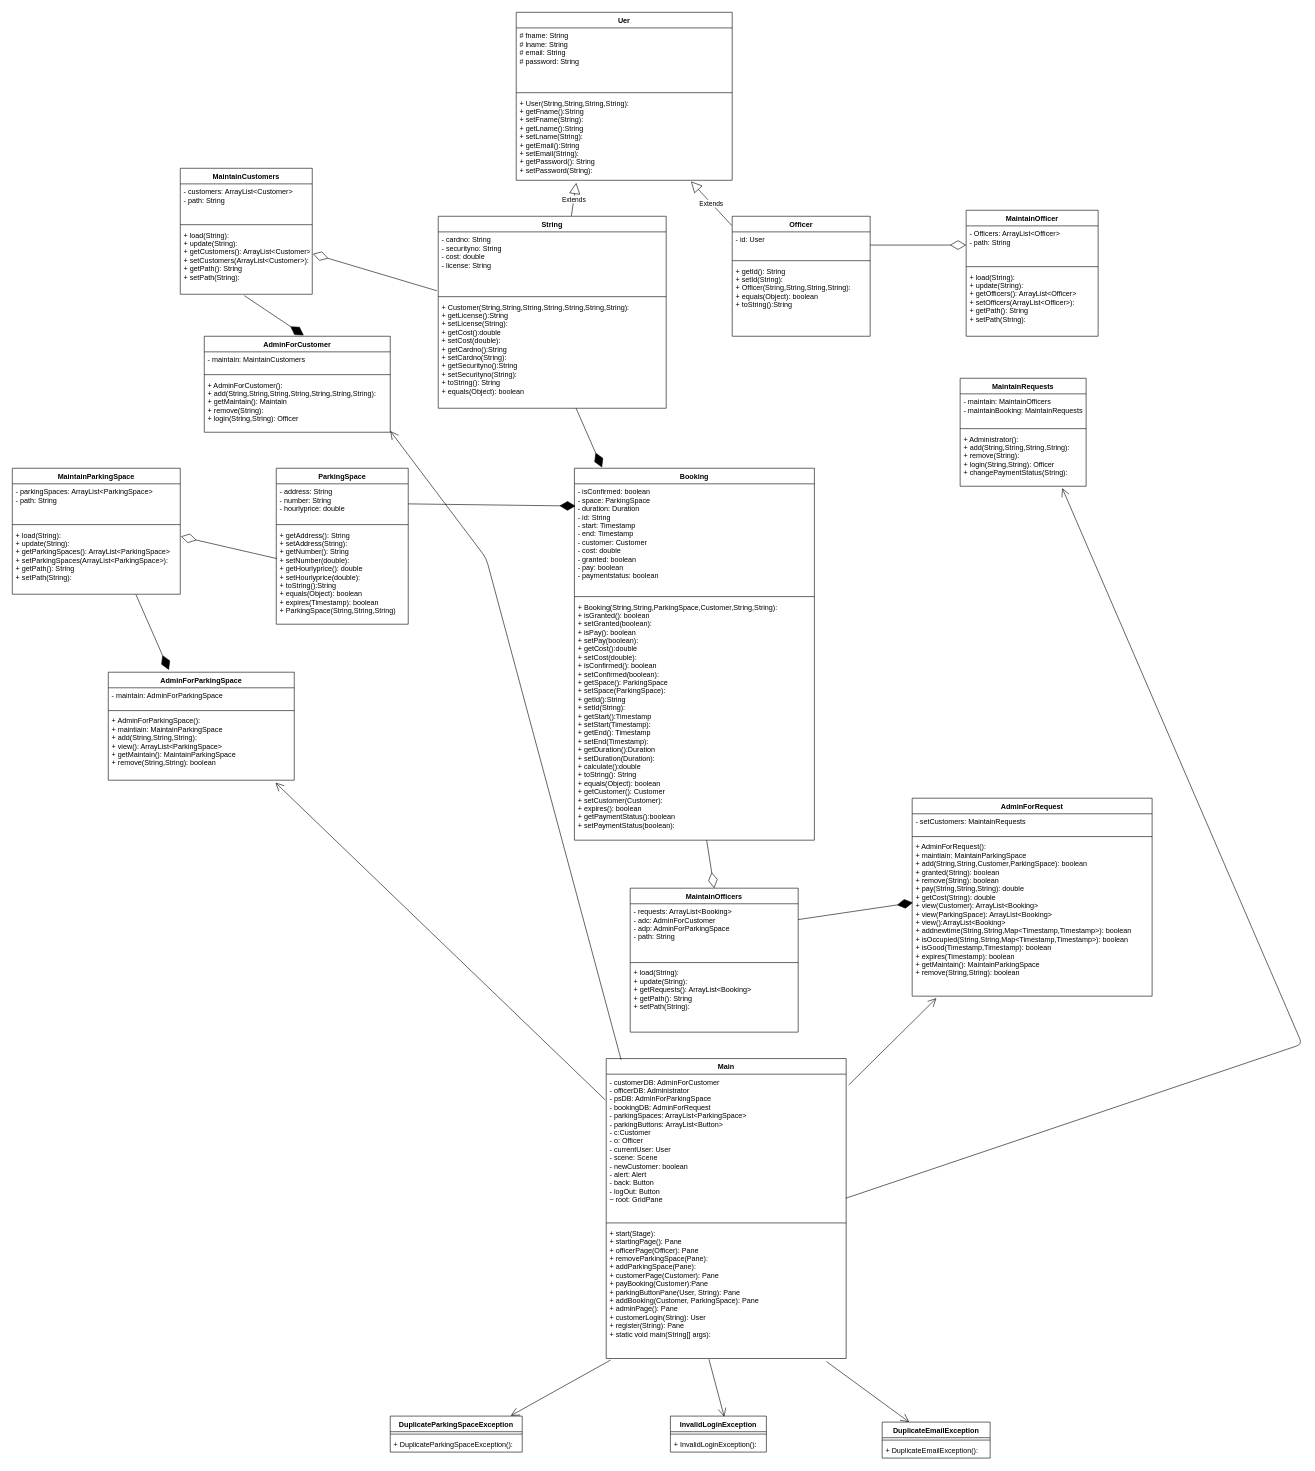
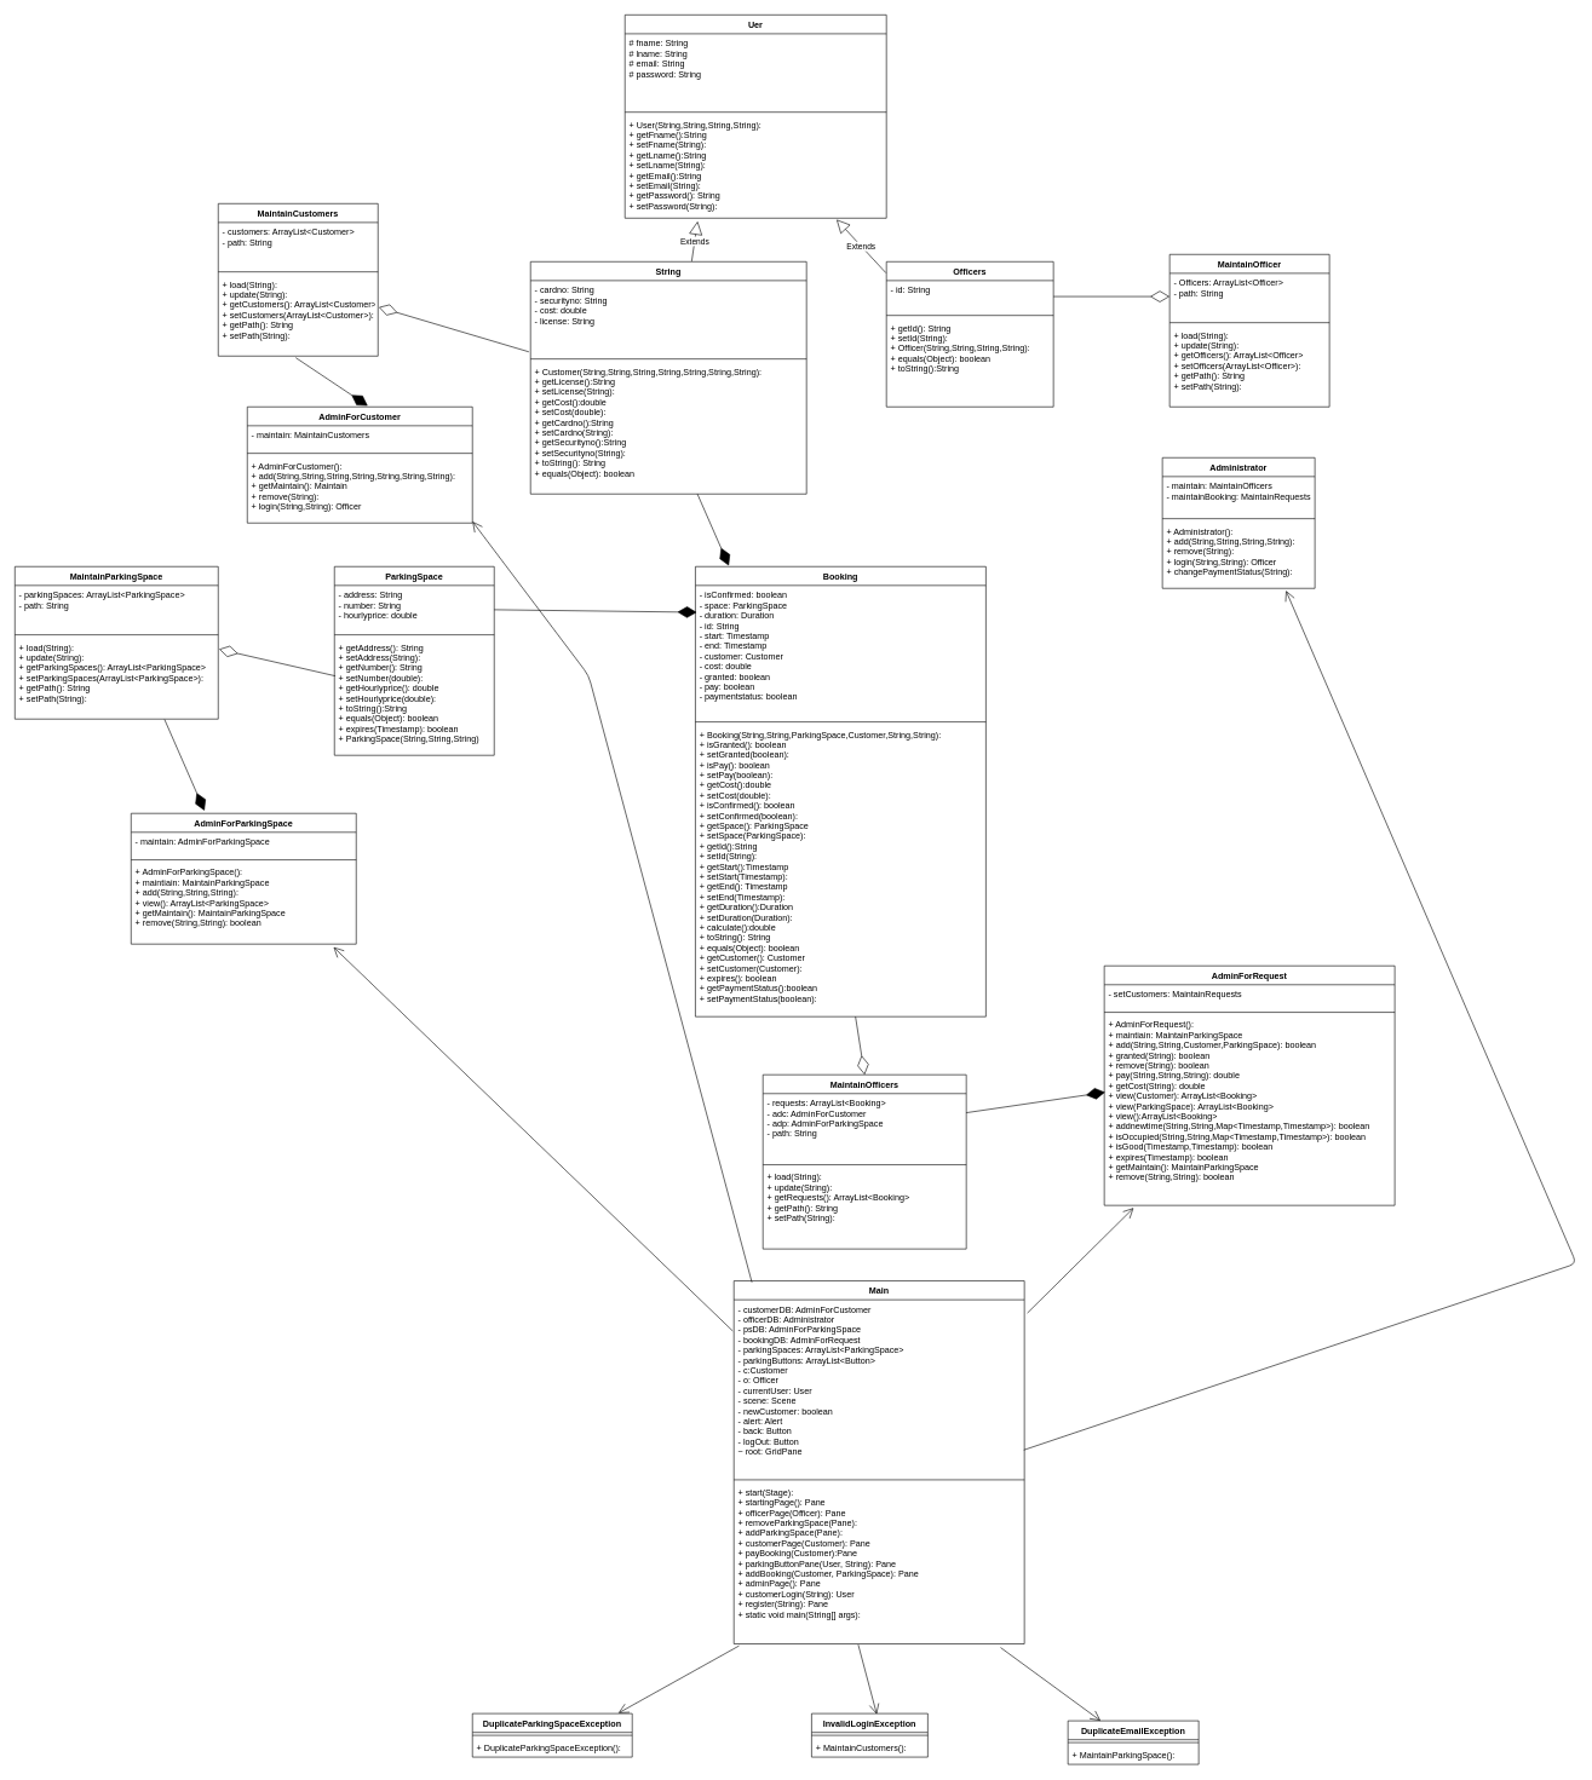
- <mxCell id="15" value="Officer" style="swimlane;fontStyle=1;align=center;verticalAlign=top;childLayout=stackLayout;horizontal=1;startSize=26;horizontalStack=0;resizeParent=1;resizeParentMax=0;resizeLast=0;collapsible=1;marginBottom=0;" parent="1" vertex="1"><mxGeometry x="1220" y="360" width="230" height="200" as="geometry" /></mxCell>
+ <mxCell id="15" value="Officers" style="swimlane;fontStyle=1;align=center;verticalAlign=top;childLayout=stackLayout;horizontal=1;startSize=26;horizontalStack=0;resizeParent=1;resizeParentMax=0;resizeLast=0;collapsible=1;marginBottom=0;" parent="1" vertex="1"><mxGeometry x="1220" y="360" width="230" height="200" as="geometry" /></mxCell>
- <mxCell id="16" value="- id: User" style="text;strokeColor=none;fillColor=none;align=left;verticalAlign=top;spacingLeft=4;spacingRight=4;overflow=hidden;rotatable=0;points=[[0,0.5],[1,0.5]];portConstraint=eastwest;" parent="15" vertex="1"><mxGeometry y="26" width="230" height="44" as="geometry" /></mxCell>
+ <mxCell id="16" value="- id: String" style="text;strokeColor=none;fillColor=none;align=left;verticalAlign=top;spacingLeft=4;spacingRight=4;overflow=hidden;rotatable=0;points=[[0,0.5],[1,0.5]];portConstraint=eastwest;" parent="15" vertex="1"><mxGeometry y="26" width="230" height="44" as="geometry" /></mxCell>
- <mxCell id="26" value="MaintainRequests" style="swimlane;fontStyle=1;align=center;verticalAlign=top;childLayout=stackLayout;horizontal=1;startSize=26;horizontalStack=0;resizeParent=1;resizeParentMax=0;resizeLast=0;collapsible=1;marginBottom=0;" parent="1" vertex="1"><mxGeometry x="1600" y="630" width="210" height="180" as="geometry" /></mxCell>
+ <mxCell id="26" value="Administrator" style="swimlane;fontStyle=1;align=center;verticalAlign=top;childLayout=stackLayout;horizontal=1;startSize=26;horizontalStack=0;resizeParent=1;resizeParentMax=0;resizeLast=0;collapsible=1;marginBottom=0;" parent="1" vertex="1"><mxGeometry x="1600" y="630" width="210" height="180" as="geometry" /></mxCell>
- <mxCell id="67" value="+ InvalidLoginException(): " style="text;strokeColor=none;fillColor=none;align=left;verticalAlign=top;spacingLeft=4;spacingRight=4;overflow=hidden;rotatable=0;points=[[0,0.5],[1,0.5]];portConstraint=eastwest;" vertex="1" parent="65"><mxGeometry y="34" width="160" height="26" as="geometry" /></mxCell>
+ <mxCell id="67" value="+ MaintainCustomers(): " style="text;strokeColor=none;fillColor=none;align=left;verticalAlign=top;spacingLeft=4;spacingRight=4;overflow=hidden;rotatable=0;points=[[0,0.5],[1,0.5]];portConstraint=eastwest;" vertex="1" parent="65"><mxGeometry y="34" width="160" height="26" as="geometry" /></mxCell>
- <mxCell id="70" value="+ DuplicateEmailException(): " style="text;strokeColor=none;fillColor=none;align=left;verticalAlign=top;spacingLeft=4;spacingRight=4;overflow=hidden;rotatable=0;points=[[0,0.5],[1,0.5]];portConstraint=eastwest;" vertex="1" parent="68"><mxGeometry y="34" width="180" height="26" as="geometry" /></mxCell>
+ <mxCell id="70" value="+ MaintainParkingSpace(): " style="text;strokeColor=none;fillColor=none;align=left;verticalAlign=top;spacingLeft=4;spacingRight=4;overflow=hidden;rotatable=0;points=[[0,0.5],[1,0.5]];portConstraint=eastwest;" vertex="1" parent="68"><mxGeometry y="34" width="180" height="26" as="geometry" /></mxCell>
